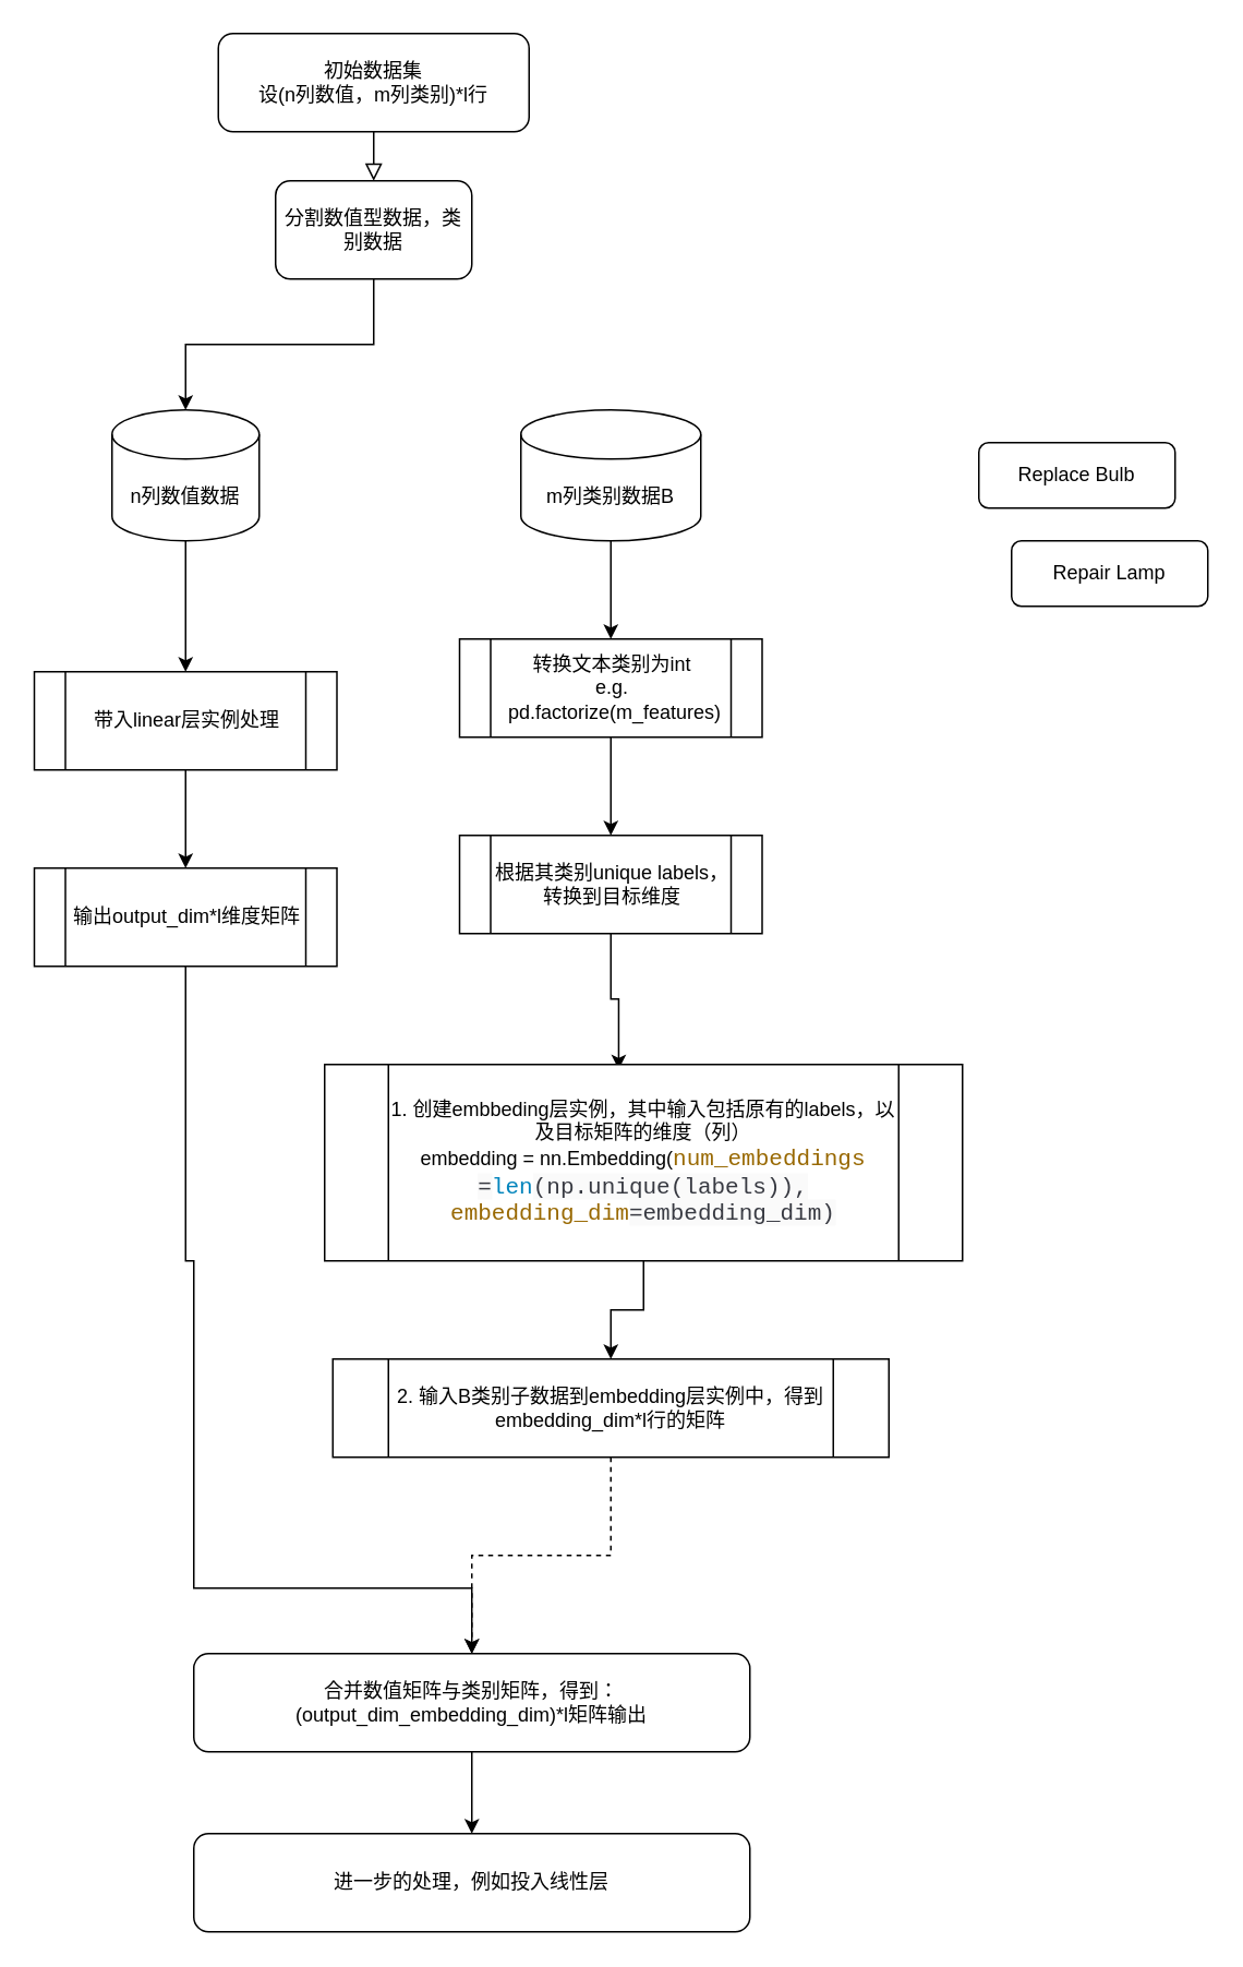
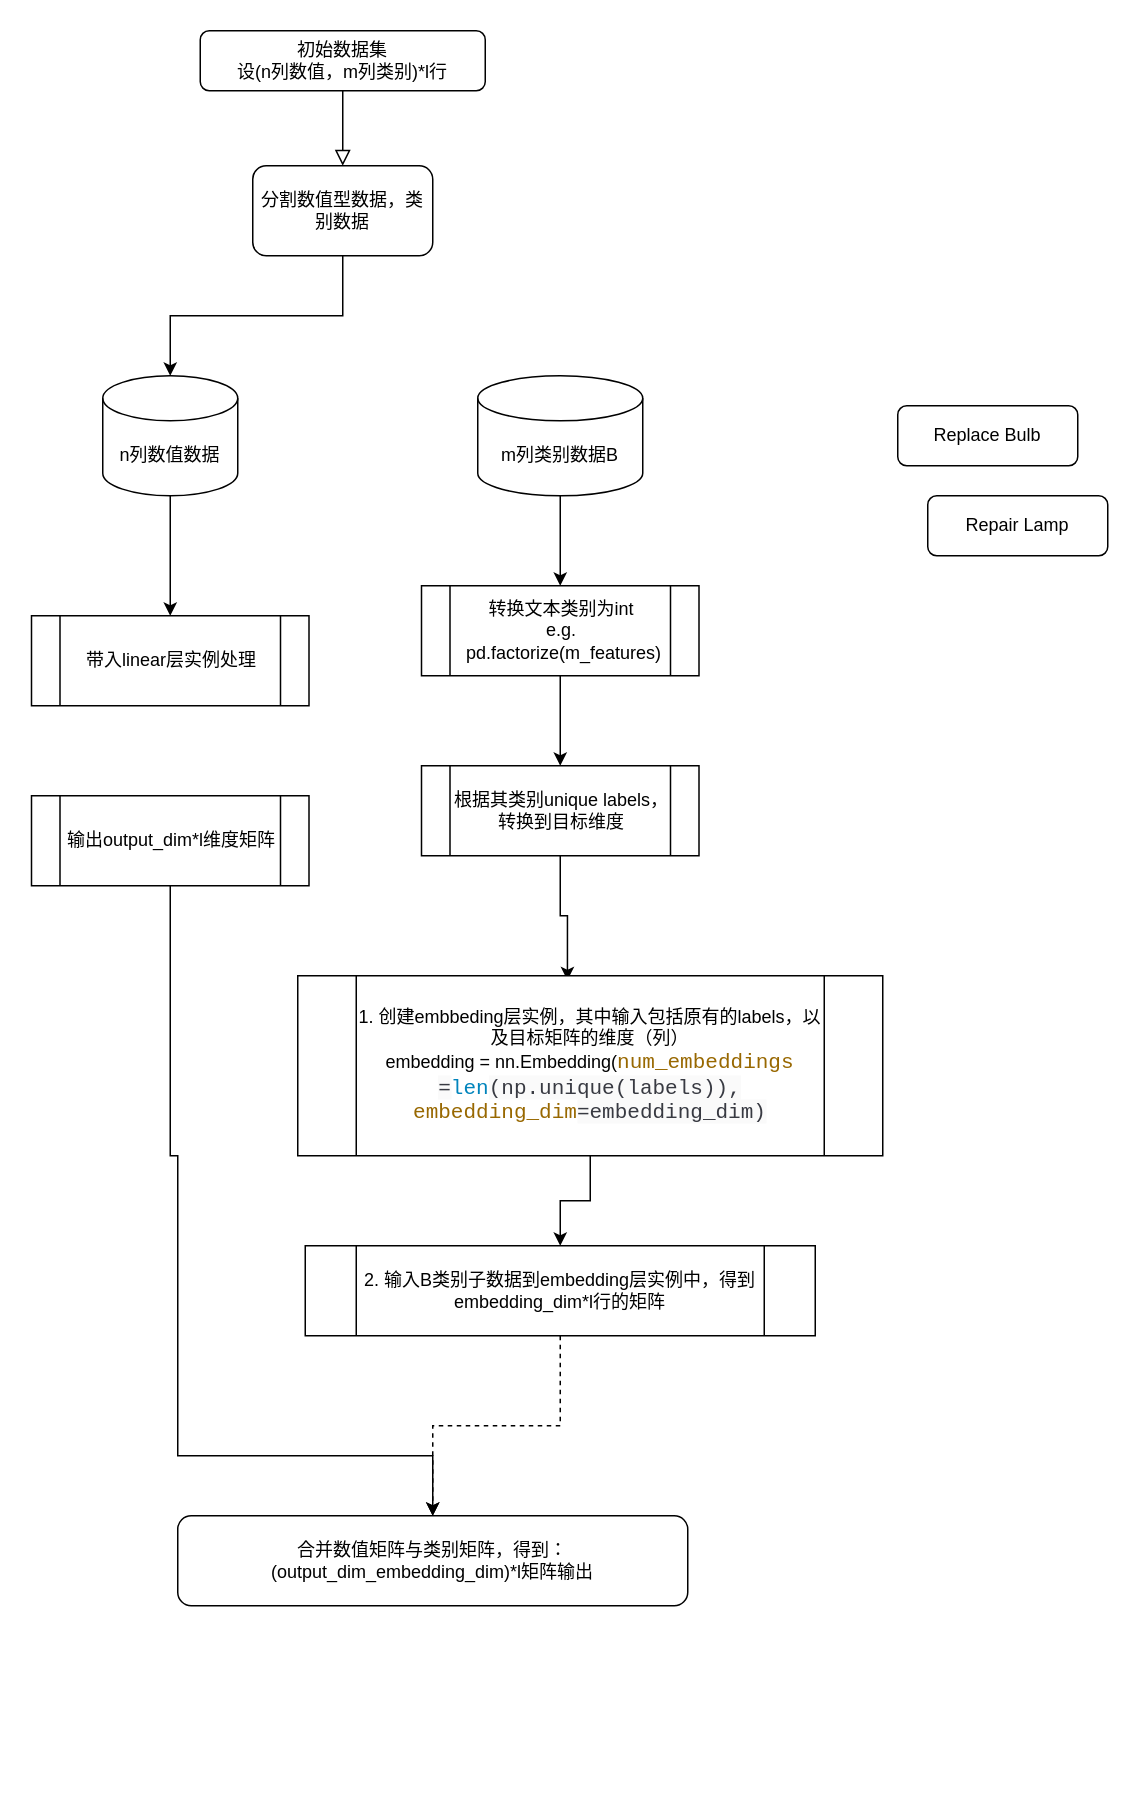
- <mxCell id="3" value="初始数据集&lt;br&gt;设(n列数值，m列类别)*l行" style="rounded=1;whiteSpace=wrap;html=1;fontSize=12;glass=0;strokeWidth=1;shadow=0;" parent="1" vertex="1"><mxGeometry x="133" y="20" width="190" height="60" as="geometry" /></mxCell>
+ <mxCell id="3" value="初始数据集&lt;br&gt;设(n列数值，m列类别)*l行" style="rounded=1;whiteSpace=wrap;html=1;fontSize=12;glass=0;strokeWidth=1;shadow=0;" parent="1" vertex="1"><mxGeometry x="133" y="20" width="190" height="40" as="geometry" /></mxCell>
- <mxCell id="20" style="edgeStyle=orthogonalEdgeStyle;rounded=0;orthogonalLoop=1;jettySize=auto;html=1;exitX=0.5;exitY=1;exitDx=0;exitDy=0;" parent="1" source="21" target="23" edge="1"><mxGeometry relative="1" as="geometry" /></mxCell>
- <mxCell id="24" style="edgeStyle=orthogonalEdgeStyle;rounded=0;orthogonalLoop=1;jettySize=auto;html=1;exitX=0.5;exitY=1;exitDx=0;exitDy=0;" parent="1" source="25" target="26" edge="1"><mxGeometry relative="1" as="geometry" /></mxCell>
- <mxCell id="26" value="进一步的处理，例如投入线性层" style="rounded=1;whiteSpace=wrap;html=1;" parent="1" vertex="1"><mxGeometry x="118" y="1120" width="340" height="60" as="geometry" /></mxCell>
